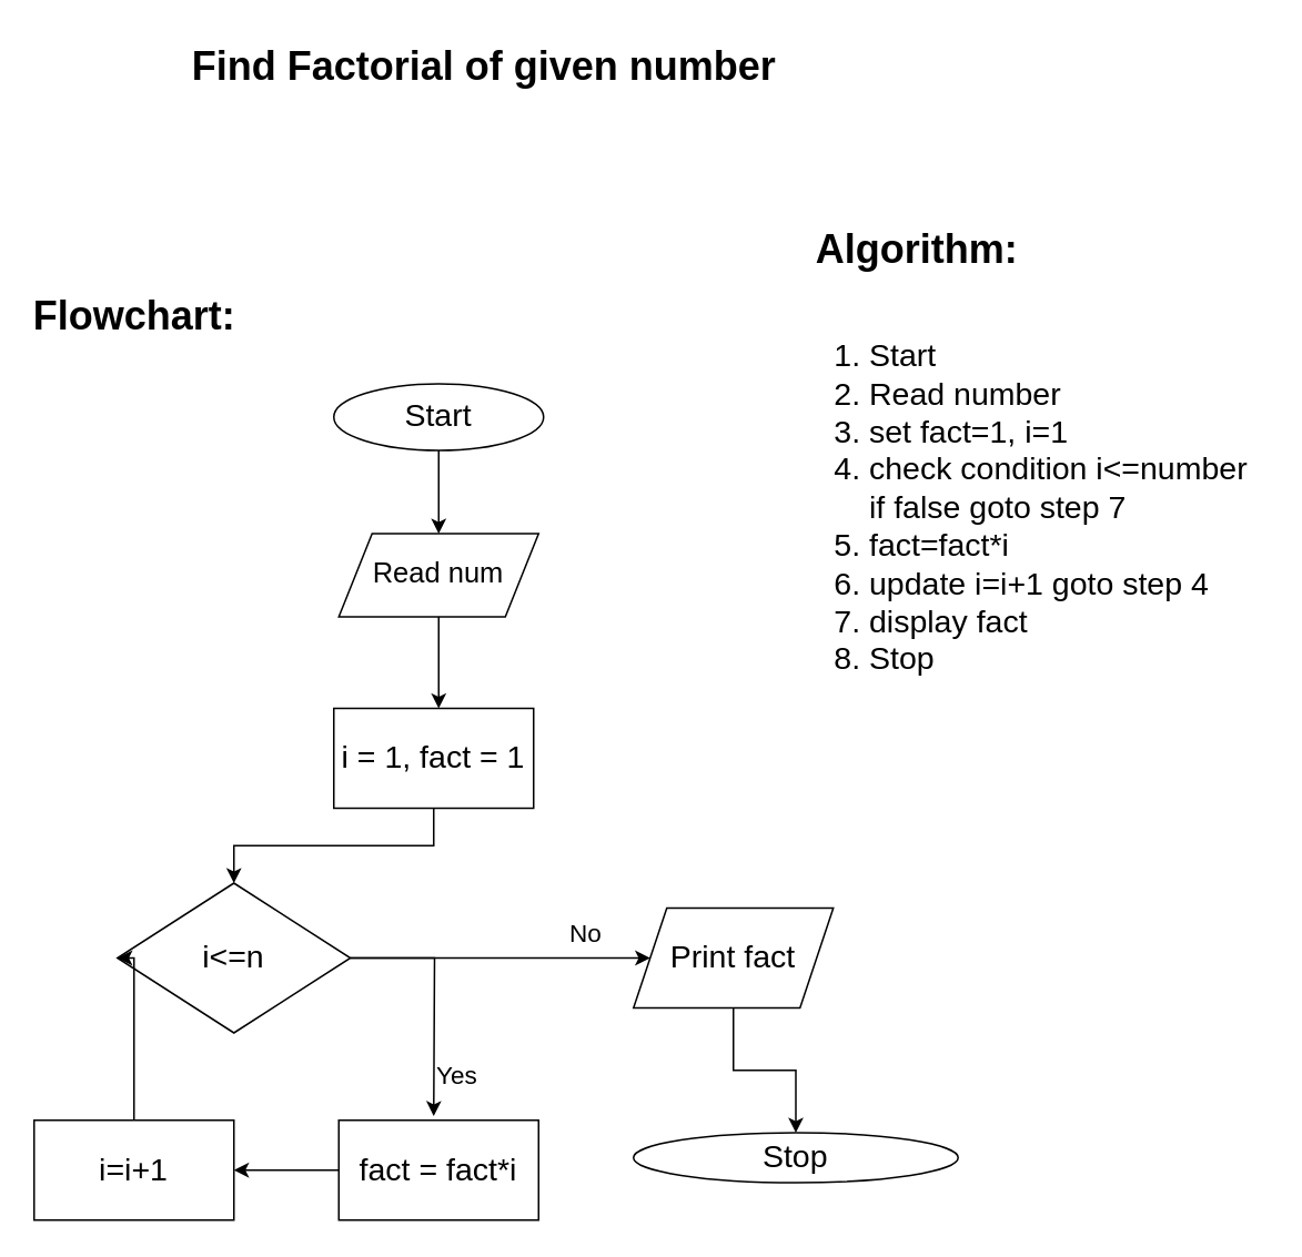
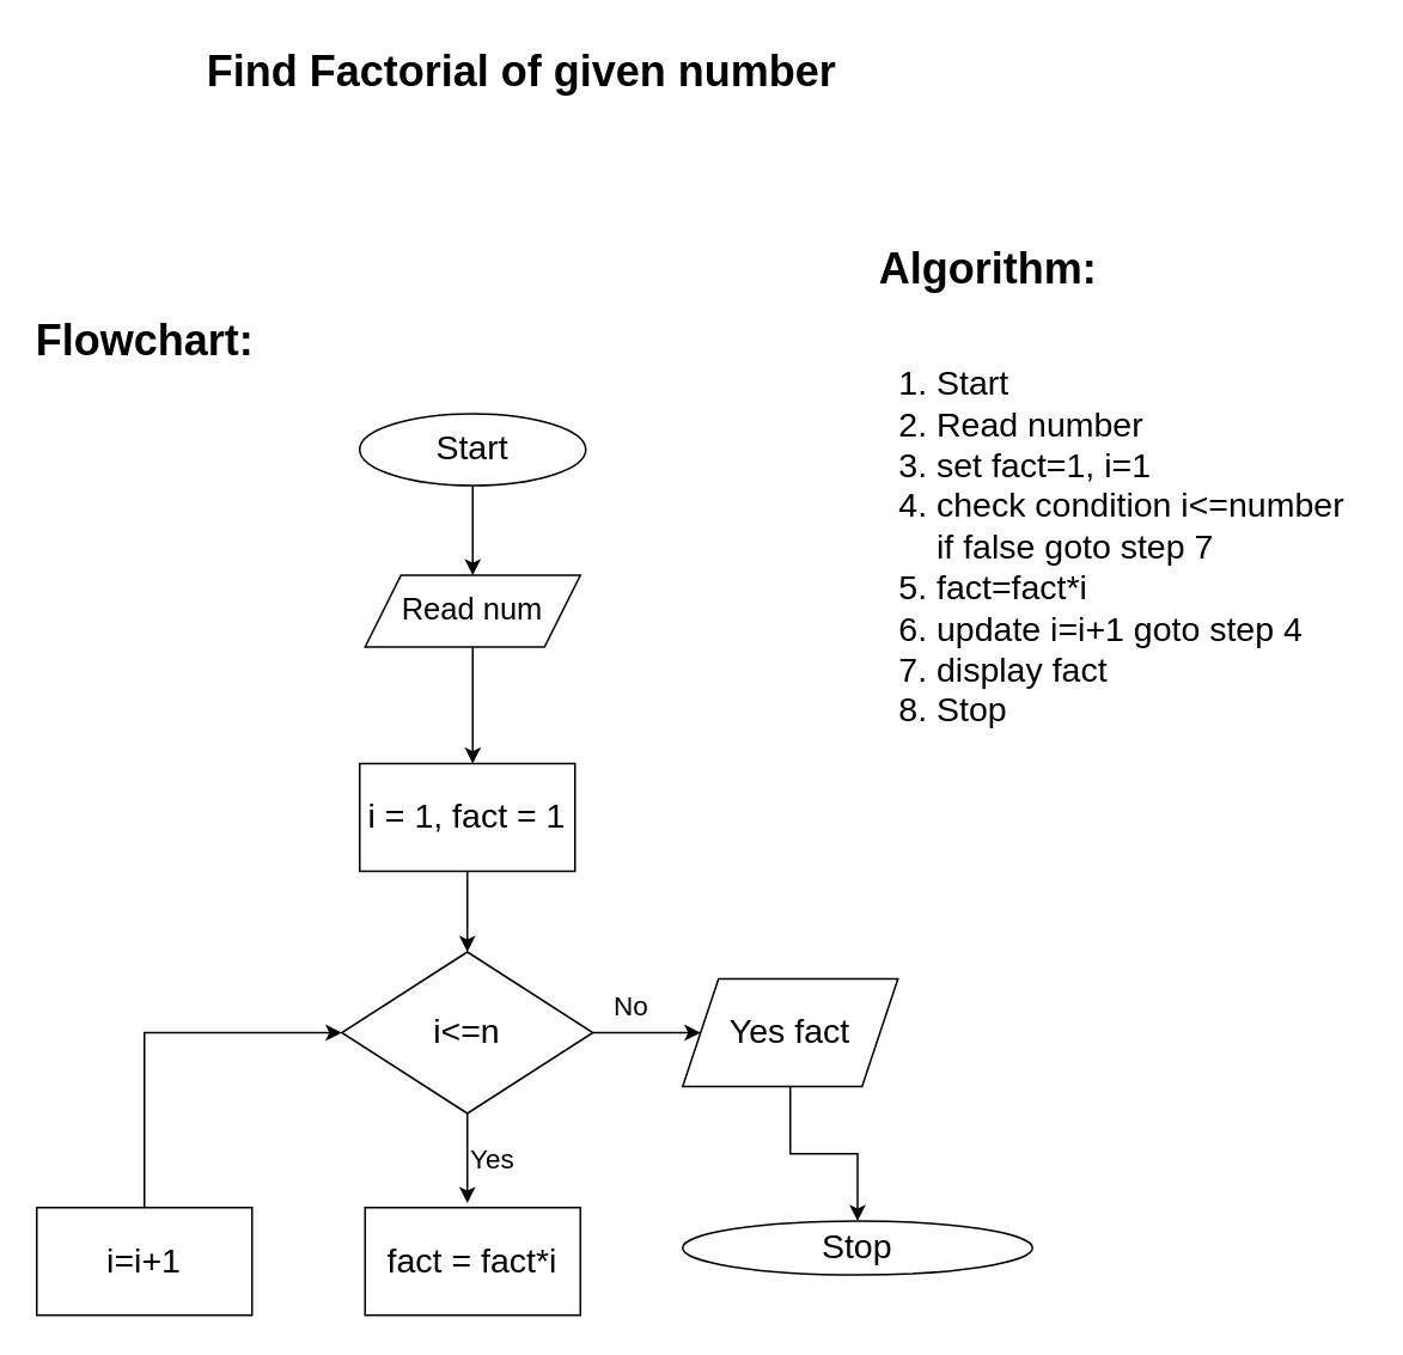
- <mxCell id="3" value="&lt;font style=&quot;font-size: 17px;&quot;&gt;Read num&lt;br&gt;&lt;/font&gt;" style="shape=parallelogram;perimeter=parallelogramPerimeter;whiteSpace=wrap;html=1;fixedSize=1;" parent="1" vertex="1"><mxGeometry x="203" y="320" width="120" height="50" as="geometry" /></mxCell>
+ <mxCell id="3" value="&lt;font style=&quot;font-size: 17px;&quot;&gt;Read num&lt;br&gt;&lt;/font&gt;" style="shape=parallelogram;perimeter=parallelogramPerimeter;whiteSpace=wrap;html=1;fixedSize=1;" parent="1" vertex="1"><mxGeometry x="203" y="320" width="120" height="40" as="geometry" /></mxCell>
- <mxCell id="14" value="i&amp;lt;=n" style="rhombus;whiteSpace=wrap;html=1;fontSize=19;" parent="1" vertex="1"><mxGeometry x="70" y="530" width="140" height="90" as="geometry" /></mxCell>
+ <mxCell id="14" value="i&amp;lt;=n" style="rhombus;whiteSpace=wrap;html=1;fontSize=19;" parent="1" vertex="1"><mxGeometry x="190" y="530" width="140" height="90" as="geometry" /></mxCell>
- <mxCell id="16" value="Print fact" style="shape=parallelogram;perimeter=parallelogramPerimeter;whiteSpace=wrap;html=1;fixedSize=1;fontSize=19;" parent="1" vertex="1"><mxGeometry x="380" y="545" width="120" height="60" as="geometry" /></mxCell>
+ <mxCell id="16" value="Yes fact" style="shape=parallelogram;perimeter=parallelogramPerimeter;whiteSpace=wrap;html=1;fixedSize=1;fontSize=19;" parent="1" vertex="1"><mxGeometry x="380" y="545" width="120" height="60" as="geometry" /></mxCell>
- <mxCell id="18" style="edgeStyle=orthogonalEdgeStyle;rounded=0;orthogonalLoop=1;jettySize=auto;html=1;entryX=1;entryY=0.5;entryDx=0;entryDy=0;fontSize=19;" parent="1" source="19" target="21" edge="1"><mxGeometry relative="1" as="geometry" /></mxCell>
